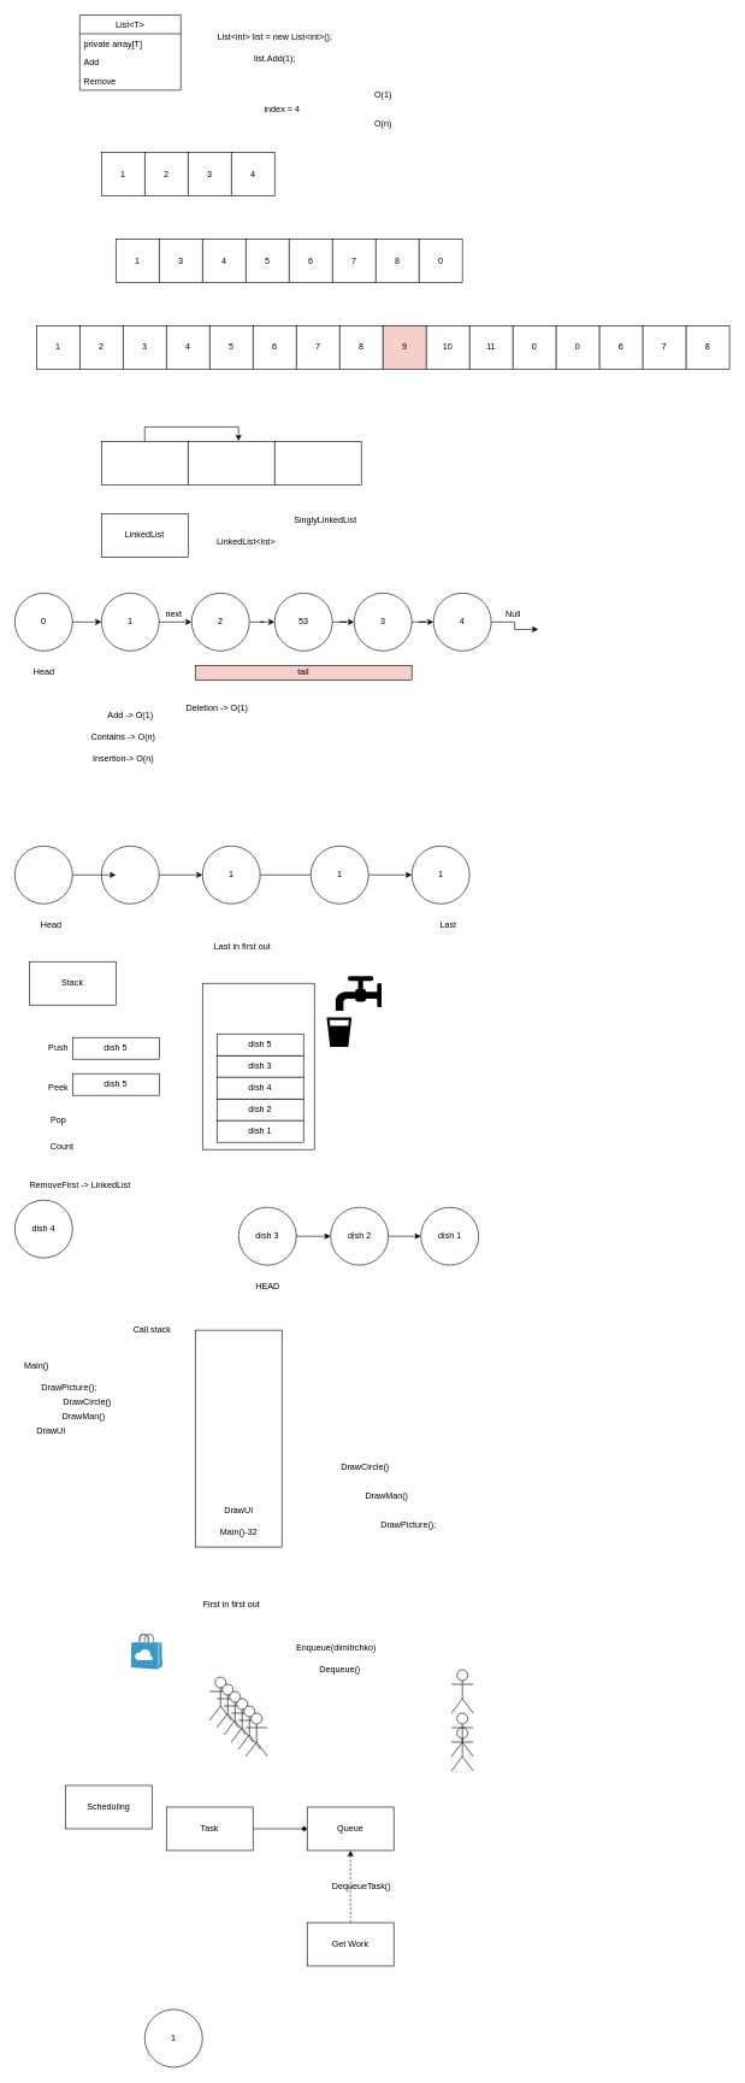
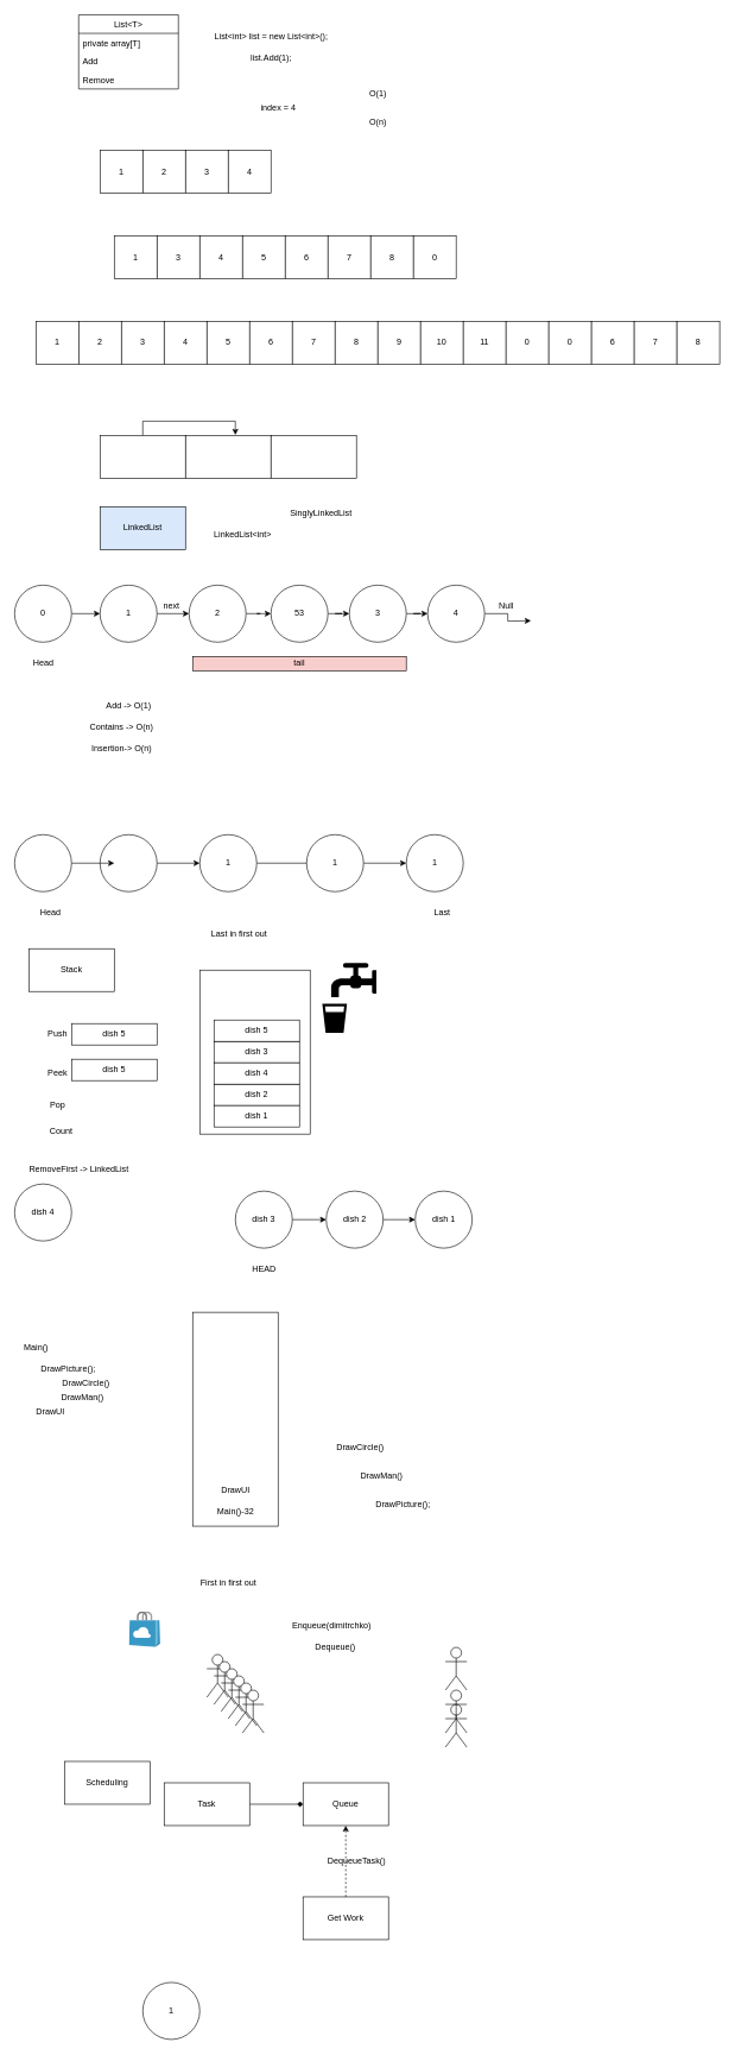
- <mxCell id="29" value="9" style="rounded=0;whiteSpace=wrap;html=1;fillColor=#f8cecc;" vertex="1" parent="1"><mxGeometry x="530" y="450" width="60" height="60" as="geometry" /></mxCell>
+ <mxCell id="29" value="9" style="rounded=0;whiteSpace=wrap;html=1;" vertex="1" parent="1"><mxGeometry x="530" y="450" width="60" height="60" as="geometry" /></mxCell>
- <mxCell id="43" value="LinkedList" style="rounded=0;whiteSpace=wrap;html=1;" vertex="1" parent="1"><mxGeometry x="140" y="710" width="120" height="60" as="geometry" /></mxCell>
+ <mxCell id="43" value="LinkedList" style="rounded=0;whiteSpace=wrap;html=1;fillColor=#dae8fc;" vertex="1" parent="1"><mxGeometry x="140" y="710" width="120" height="60" as="geometry" /></mxCell>
- <mxCell id="65" value="Deletion -&amp;gt; O(1)" style="text;html=1;align=center;verticalAlign=middle;resizable=0;points=[];autosize=1;strokeColor=none;" vertex="1" parent="1"><mxGeometry x="250" y="970" width="100" height="20" as="geometry" /></mxCell>
- <mxCell id="102" value="Call stack" style="text;html=1;align=center;verticalAlign=middle;resizable=0;points=[];autosize=1;strokeColor=none;" vertex="1" parent="1"><mxGeometry x="175" y="1830" width="70" height="20" as="geometry" /></mxCell>
